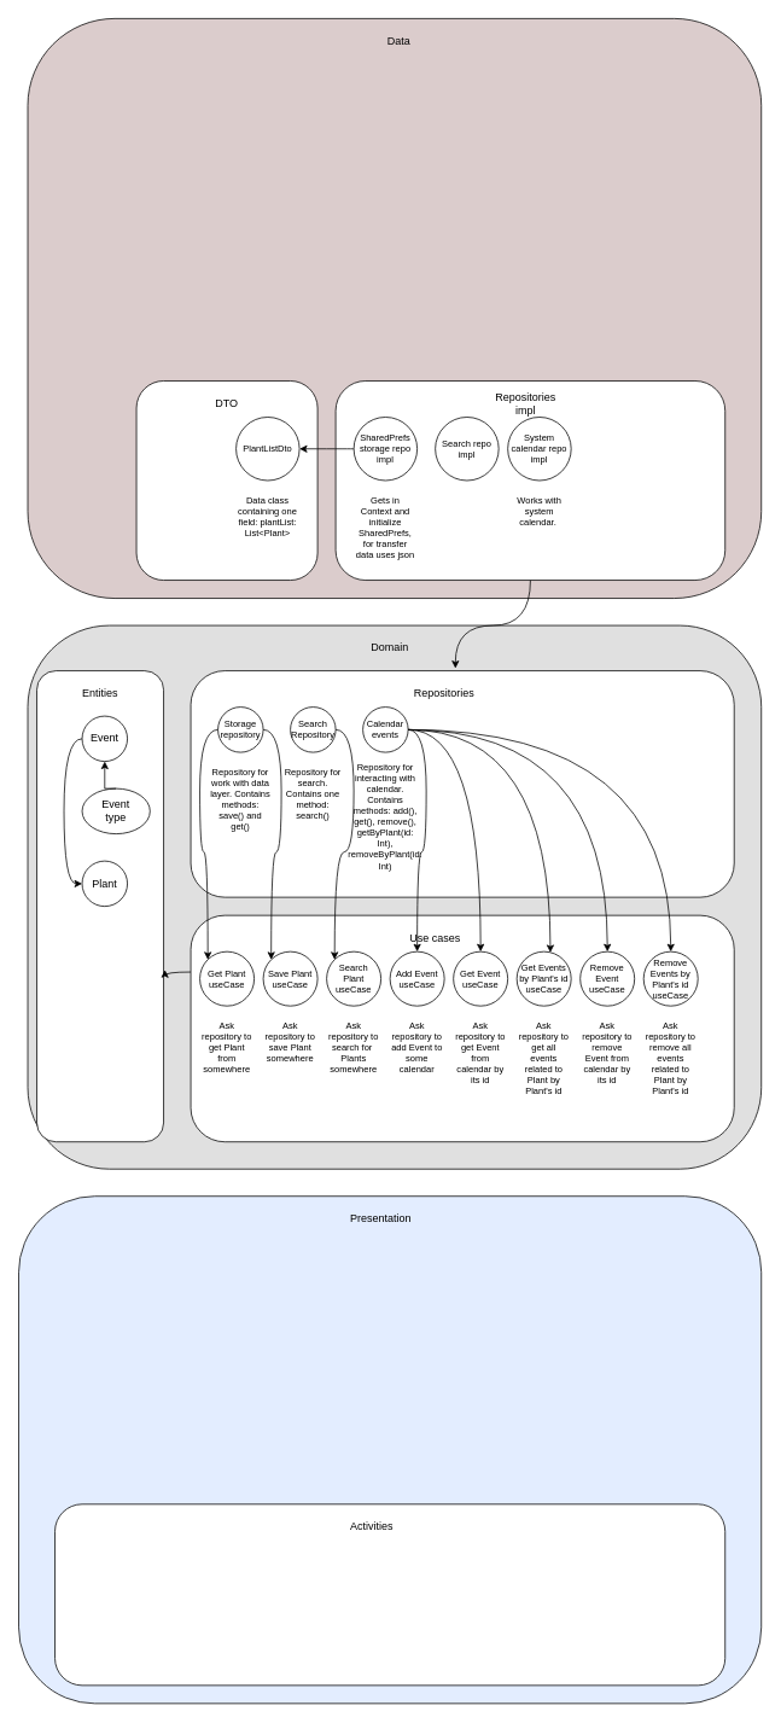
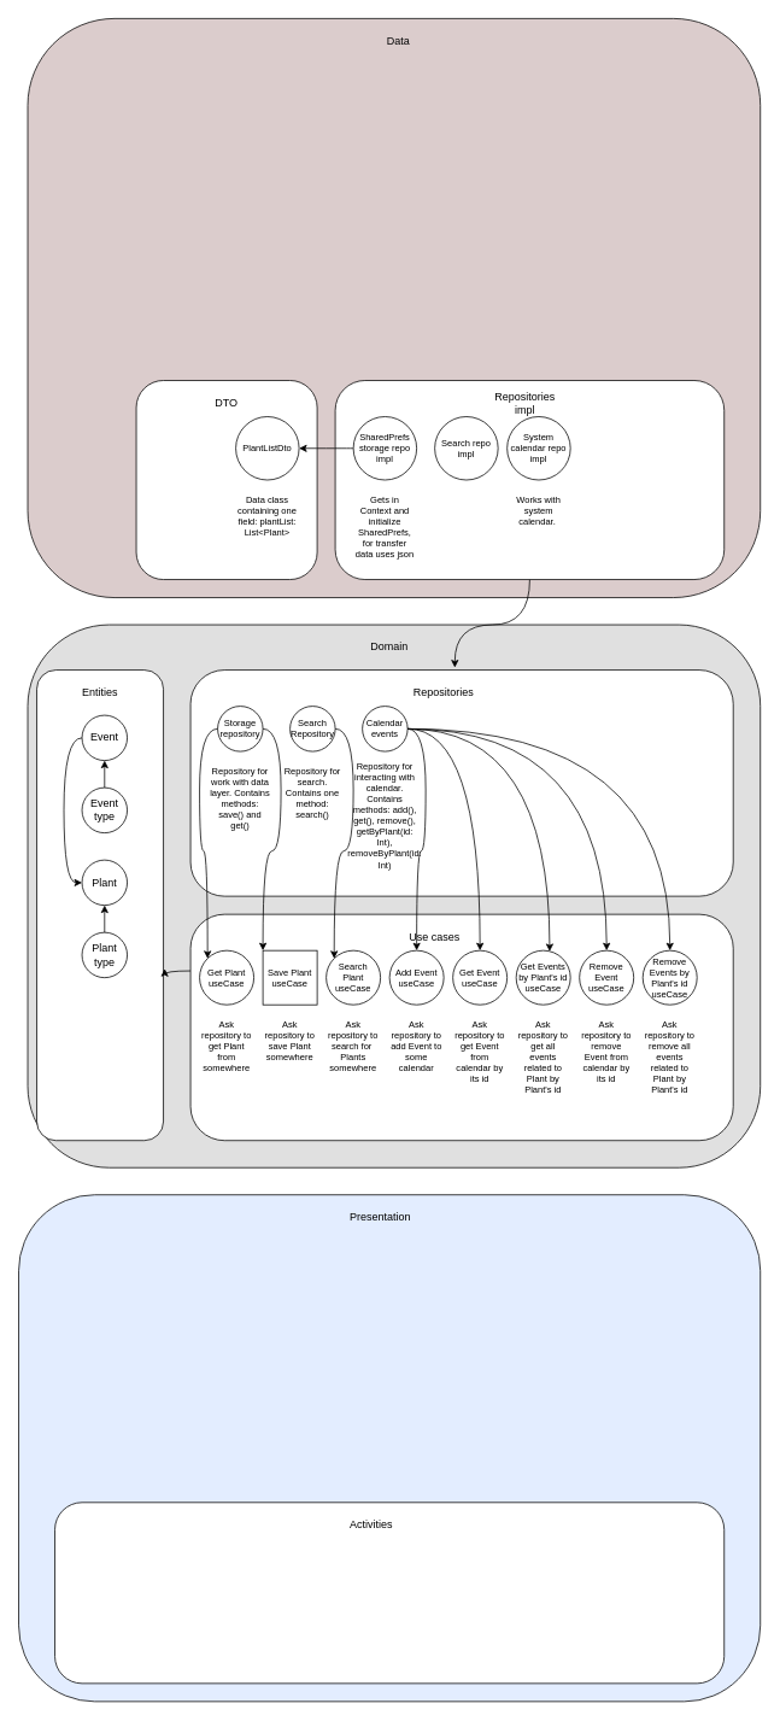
- <mxCell id="13" value="Event&lt;br&gt;type" style="ellipse;whiteSpace=wrap;html=1;aspect=fixed;fillColor=none;" vertex="1" parent="1"><mxGeometry x="90" y="870" width="75" height="50" as="geometry" /></mxCell>
+ <mxCell id="13" value="Event&lt;br&gt;type" style="ellipse;whiteSpace=wrap;html=1;aspect=fixed;fillColor=none;" vertex="1" parent="1"><mxGeometry x="90" y="870" width="50" height="50" as="geometry" /></mxCell>
+ <mxCell id="14" style="edgeStyle=orthogonalEdgeStyle;rounded=0;orthogonalLoop=1;jettySize=auto;html=1;exitX=0.5;exitY=0;exitDx=0;exitDy=0;entryX=0.5;entryY=1;entryDx=0;entryDy=0;" edge="1" parent="1" source="15" target="9"><mxGeometry relative="1" as="geometry" /></mxCell>
+ <mxCell id="15" value="Plant&lt;br&gt;type" style="ellipse;whiteSpace=wrap;html=1;aspect=fixed;fillColor=none;" vertex="1" parent="1"><mxGeometry x="90" y="1030" width="50" height="50" as="geometry" /></mxCell>
- <mxCell id="23" value="Save Plant useCase" style="ellipse;whiteSpace=wrap;html=1;aspect=fixed;fillColor=none;fontSize=10;spacing=2;" vertex="1" parent="1"><mxGeometry x="290" y="1050" width="60" height="60" as="geometry" /></mxCell>
+ <mxCell id="23" value="Save Plant useCase" style="whiteSpace=wrap;html=1;aspect=fixed;fillColor=none;fontSize=10;spacing=2;rounded=0;" vertex="1" parent="1"><mxGeometry x="290" y="1050" width="60" height="60" as="geometry" /></mxCell>
